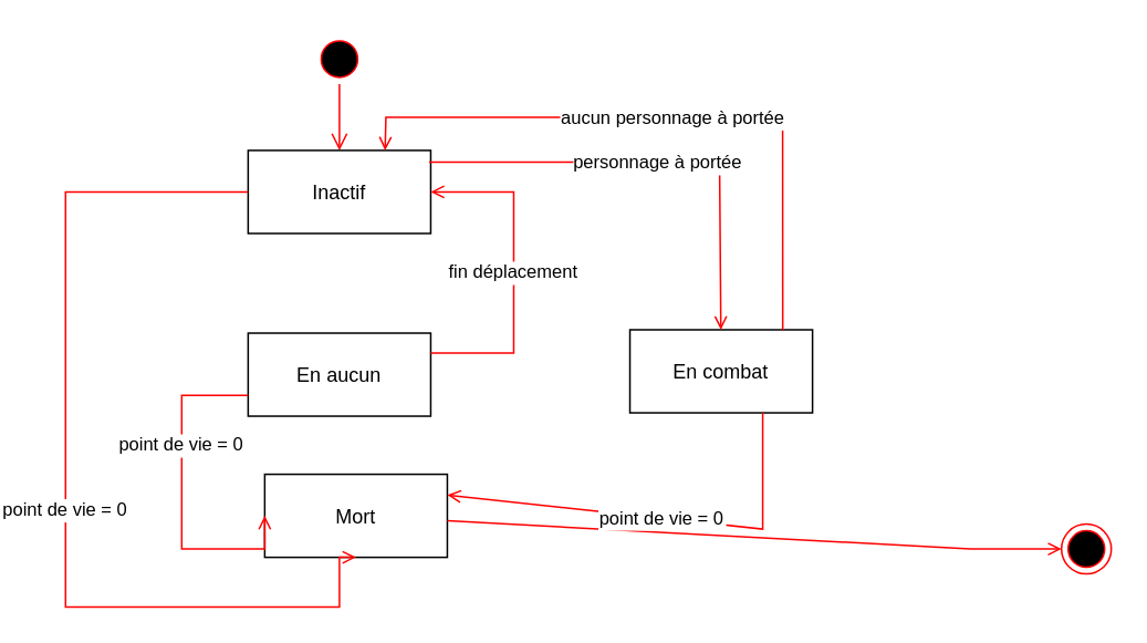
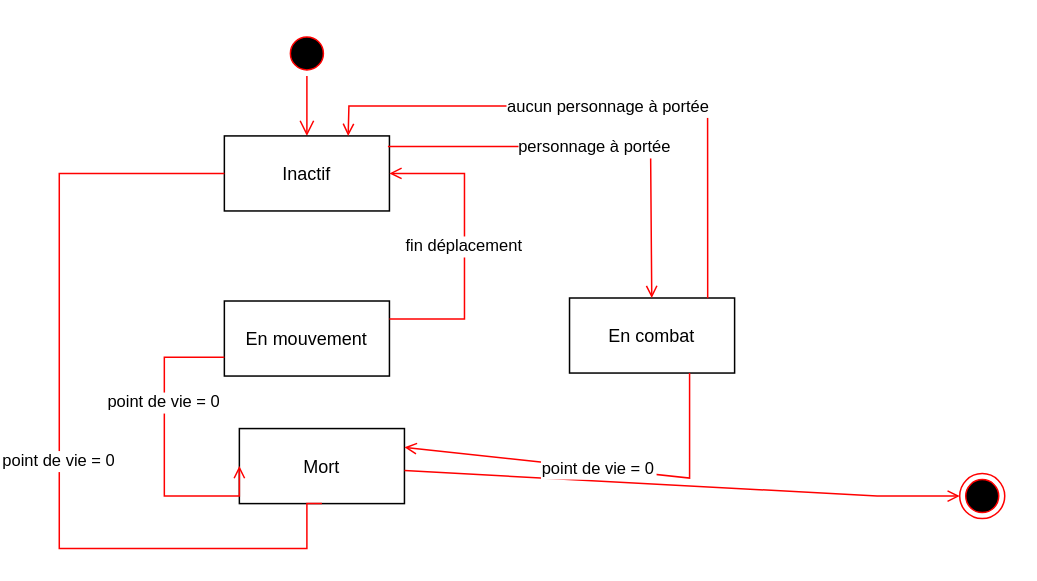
- <mxCell id="7" value="En aucun" style="" parent="1" vertex="1"><mxGeometry x="130" y="200" width="110" height="50" as="geometry" /></mxCell>
+ <mxCell id="7" value="En mouvement" style="" parent="1" vertex="1"><mxGeometry x="130" y="200" width="110" height="50" as="geometry" /></mxCell>
- <mxCell id="9" value="point de vie = 0" style="endArrow=open;strokeColor=#FF0000;endFill=1;rounded=0;entryX=0.5;entryY=1;entryDx=0;entryDy=0;exitX=0;exitY=0.5;exitDx=0;exitDy=0;edgeStyle=orthogonalEdgeStyle;" parent="1" source="6" target="8" edge="1"><mxGeometry x="0.066" relative="1" as="geometry"><mxPoint x="80" y="120" as="sourcePoint" /><Array as="points"><mxPoint x="20" y="115" /><mxPoint x="20" y="365" /><mxPoint x="185" y="365" /></Array><mxPoint as="offset" /></mxGeometry></mxCell>
+ <mxCell id="9" value="point de vie = 0" style="endArrow=none;strokeColor=#FF0000;endFill=1;rounded=0;entryX=0.5;entryY=1;entryDx=0;entryDy=0;exitX=0;exitY=0.5;exitDx=0;exitDy=0;edgeStyle=orthogonalEdgeStyle;" parent="1" source="6" target="8" edge="1"><mxGeometry x="0.066" relative="1" as="geometry"><mxPoint x="80" y="120" as="sourcePoint" /><Array as="points"><mxPoint x="20" y="115" /><mxPoint x="20" y="365" /><mxPoint x="185" y="365" /></Array><mxPoint as="offset" /></mxGeometry></mxCell>
